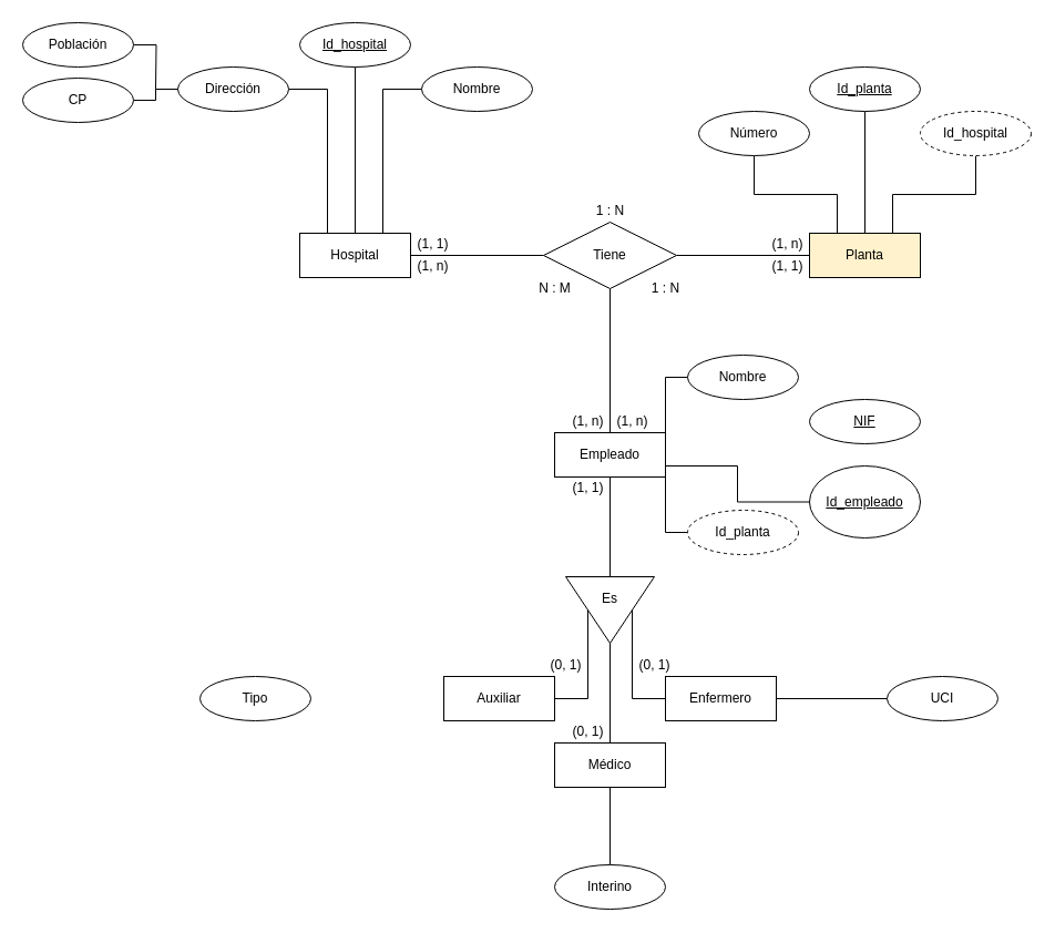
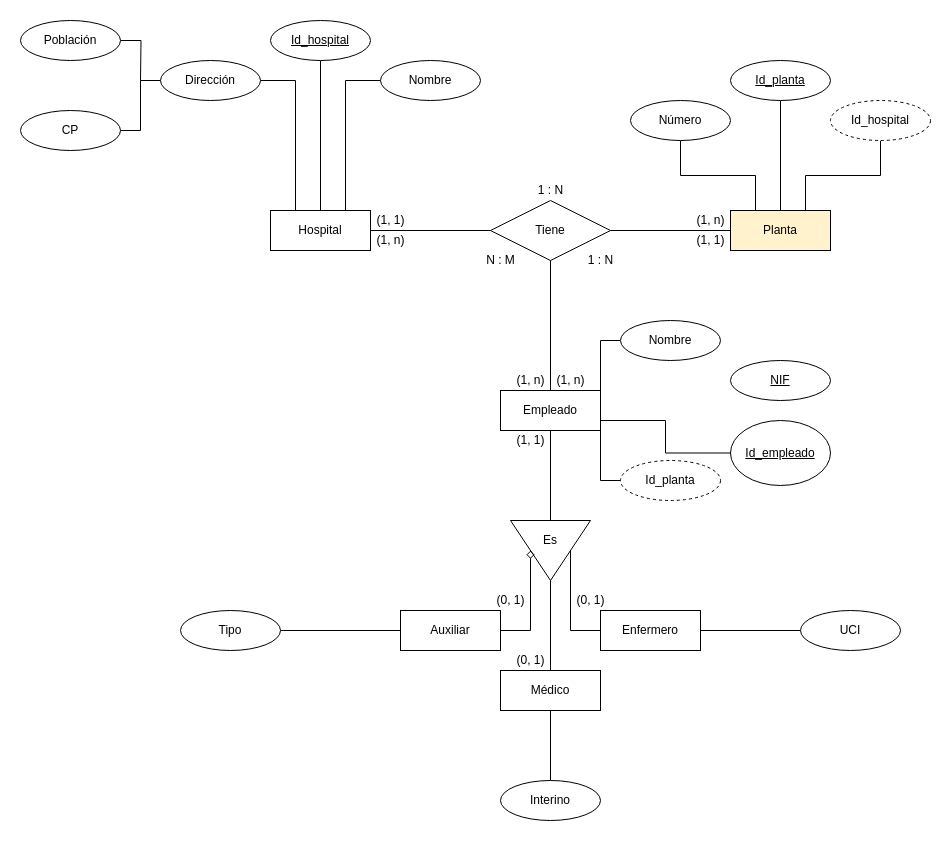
- <mxCell id="19" value="CP" style="ellipse;whiteSpace=wrap;html=1;align=center;" vertex="1" parent="1"><mxGeometry x="20" y="70" width="100" height="40" as="geometry" /></mxCell>
+ <mxCell id="19" value="CP" style="ellipse;whiteSpace=wrap;html=1;align=center;" vertex="1" parent="1"><mxGeometry x="20" y="110" width="100" height="40" as="geometry" /></mxCell>
- <mxCell id="37" style="edgeStyle=orthogonalEdgeStyle;rounded=0;orthogonalLoop=1;jettySize=auto;html=1;entryX=0;entryY=1;entryDx=0;entryDy=0;endArrow=none;endFill=0;" edge="1" parent="1" source="38" target="34"><mxGeometry relative="1" as="geometry" /></mxCell>
+ <mxCell id="37" style="edgeStyle=orthogonalEdgeStyle;rounded=0;orthogonalLoop=1;jettySize=auto;html=1;entryX=0;entryY=1;entryDx=0;entryDy=0;endArrow=diamond;endFill=0;" edge="1" parent="1" source="38" target="34"><mxGeometry relative="1" as="geometry" /></mxCell>
+ <mxCell id="45" style="edgeStyle=orthogonalEdgeStyle;rounded=0;orthogonalLoop=1;jettySize=auto;html=1;entryX=0;entryY=0.5;entryDx=0;entryDy=0;endArrow=none;endFill=0;" edge="1" parent="1" source="46" target="38"><mxGeometry relative="1" as="geometry" /></mxCell>
